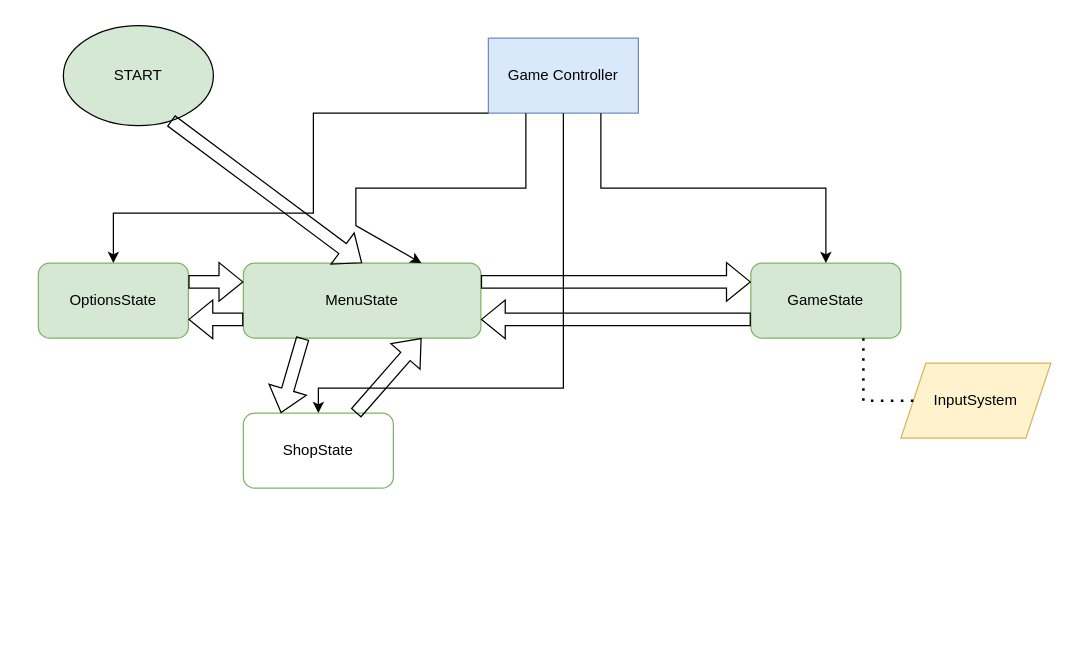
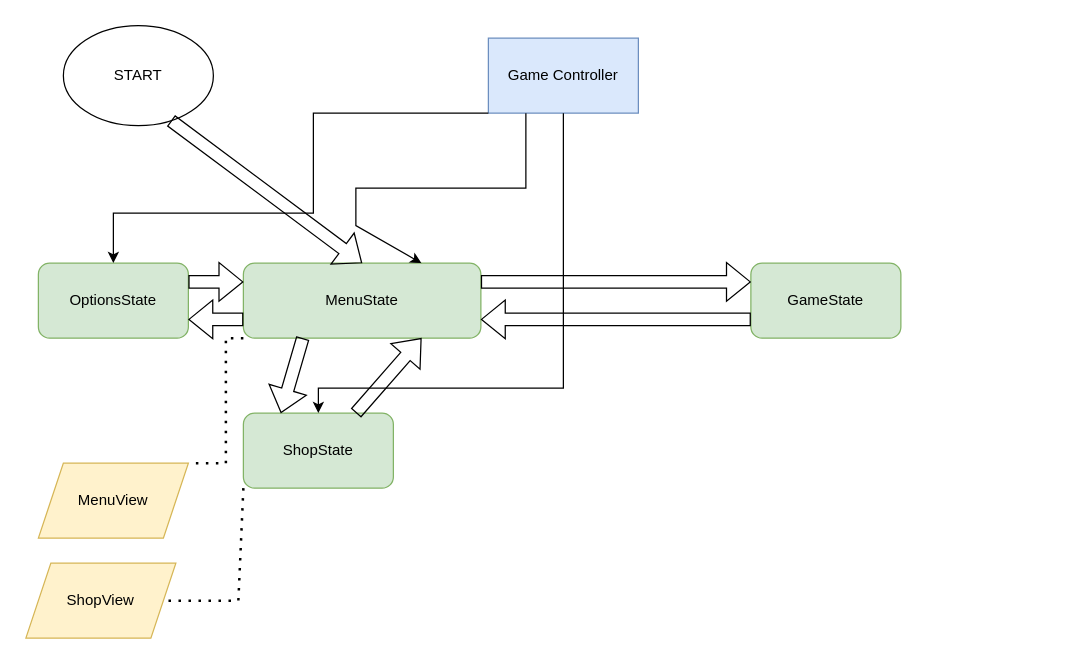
- <mxCell id="2" value="START" style="ellipse;whiteSpace=wrap;html=1;strokeWidth=1;fillColor=#d5e8d4;" vertex="1" parent="1"><mxGeometry x="50" y="20" width="120" height="80" as="geometry" /></mxCell>
+ <mxCell id="2" value="START" style="ellipse;whiteSpace=wrap;html=1;strokeWidth=1;" vertex="1" parent="1"><mxGeometry x="50" y="20" width="120" height="80" as="geometry" /></mxCell>
- <mxCell id="18" value="" style="endArrow=classic;html=1;rounded=0;exitX=0.75;exitY=1;exitDx=0;exitDy=0;entryX=0.5;entryY=0;entryDx=0;entryDy=0;" edge="1" parent="1" source="3" target="5"><mxGeometry width="50" height="50" relative="1" as="geometry"><mxPoint x="510" y="400" as="sourcePoint" /><mxPoint x="560" y="350" as="targetPoint" /><Array as="points"><mxPoint x="480" y="150" /><mxPoint x="660" y="150" /></Array></mxGeometry></mxCell>
- <mxCell id="24" value="" style="endArrow=none;dashed=1;html=1;dashPattern=1 3;strokeWidth=2;rounded=0;entryX=0.75;entryY=1;entryDx=0;entryDy=0;" edge="1" parent="1" source="23" target="5"><mxGeometry width="50" height="50" relative="1" as="geometry"><mxPoint x="580" y="380" as="sourcePoint" /><mxPoint x="630" y="330" as="targetPoint" /><Array as="points"><mxPoint x="690" y="320" /></Array></mxGeometry></mxCell>
- <mxCell id="23" value="InputSystem" style="shape=parallelogram;perimeter=parallelogramPerimeter;whiteSpace=wrap;html=1;fixedSize=1;fillColor=#fff2cc;strokeColor=#d6b656;" vertex="1" parent="1"><mxGeometry x="720" y="290" width="120" height="60" as="geometry" /></mxCell>
+ <mxCell id="21" value="" style="endArrow=none;dashed=1;html=1;dashPattern=1 3;strokeWidth=2;rounded=0;exitX=0;exitY=1;exitDx=0;exitDy=0;entryX=1;entryY=0;entryDx=0;entryDy=0;" edge="1" parent="1" source="4" target="19"><mxGeometry width="50" height="50" relative="1" as="geometry"><mxPoint x="510" y="400" as="sourcePoint" /><mxPoint x="560" y="350" as="targetPoint" /><Array as="points"><mxPoint x="180" y="270" /><mxPoint x="180" y="370" /></Array></mxGeometry></mxCell>
- <mxCell id="6" value="ShopState" style="rounded=1;whiteSpace=wrap;html=1;fillColor=#ffffff;strokeColor=#82b366;" vertex="1" parent="1"><mxGeometry x="194" y="330" width="120" height="60" as="geometry" /></mxCell>
+ <mxCell id="6" value="ShopState" style="rounded=1;whiteSpace=wrap;html=1;fillColor=#d5e8d4;strokeColor=#82b366;" vertex="1" parent="1"><mxGeometry x="194" y="330" width="120" height="60" as="geometry" /></mxCell>
+ <mxCell id="19" value="MenuView" style="shape=parallelogram;perimeter=parallelogramPerimeter;whiteSpace=wrap;html=1;fixedSize=1;fillColor=#fff2cc;strokeColor=#d6b656;" vertex="1" parent="1"><mxGeometry x="30" y="370" width="120" height="60" as="geometry" /></mxCell>
+ <mxCell id="22" value="" style="endArrow=none;dashed=1;html=1;dashPattern=1 3;strokeWidth=2;rounded=0;exitX=0;exitY=1;exitDx=0;exitDy=0;entryX=1;entryY=0.5;entryDx=0;entryDy=0;" edge="1" parent="1" source="6" target="20"><mxGeometry width="50" height="50" relative="1" as="geometry"><mxPoint x="510" y="400" as="sourcePoint" /><mxPoint x="560" y="350" as="targetPoint" /><Array as="points"><mxPoint x="190" y="480" /></Array></mxGeometry></mxCell>
+ <mxCell id="20" value="ShopView" style="shape=parallelogram;perimeter=parallelogramPerimeter;whiteSpace=wrap;html=1;fixedSize=1;fillColor=#fff2cc;strokeColor=#d6b656;" vertex="1" parent="1"><mxGeometry y="450" width="120" height="60" as="geometry" x="20" /></mxCell>
